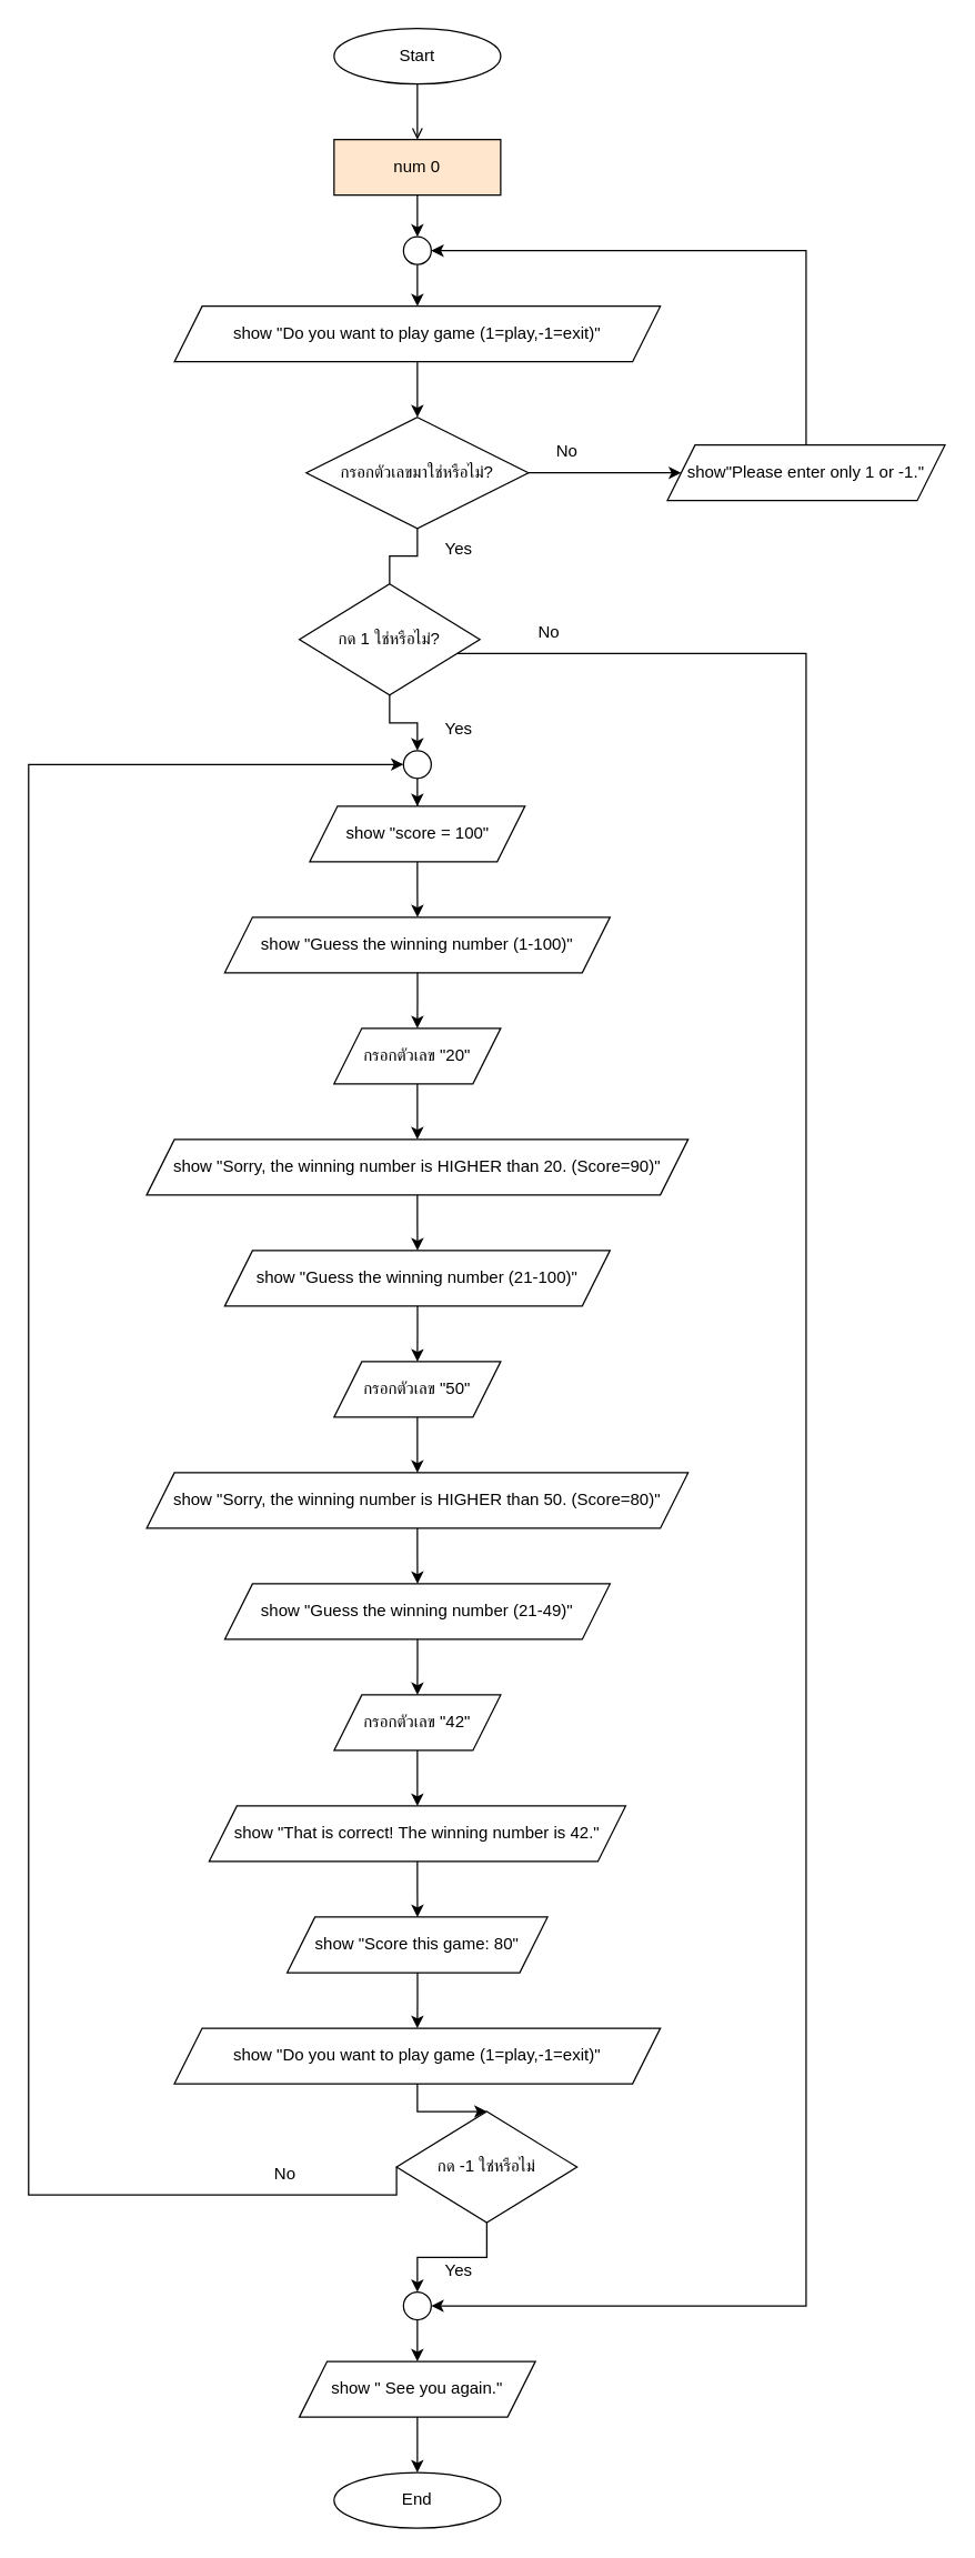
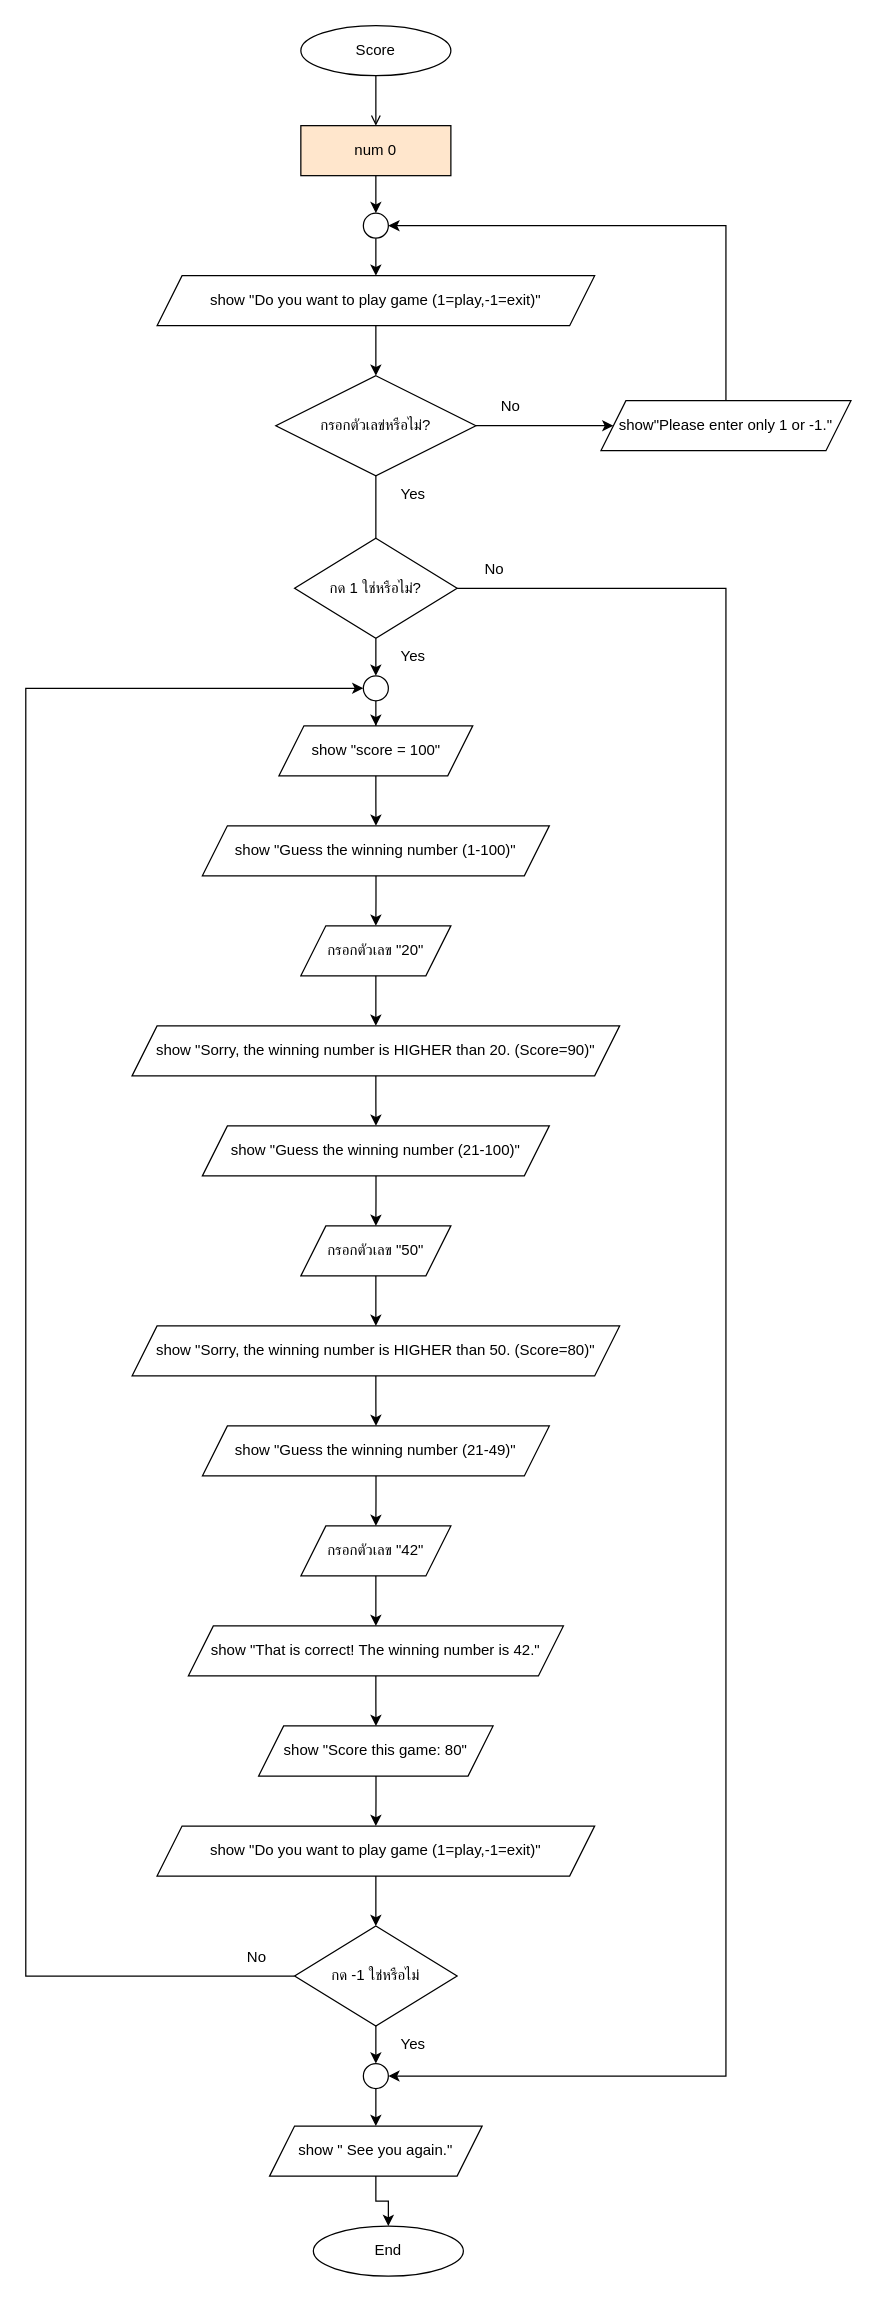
- <mxCell id="3" value="Start" style="ellipse;whiteSpace=wrap;html=1;" parent="1" vertex="1"><mxGeometry x="240" width="120" height="40" as="geometry" y="20" /></mxCell>
+ <mxCell id="3" value="Score" style="ellipse;whiteSpace=wrap;html=1;" parent="1" vertex="1"><mxGeometry x="240" width="120" height="40" as="geometry" y="20" /></mxCell>
- <mxCell id="47" value="กรอกตัวเลขมาใช่หรือไม่?" style="rhombus;whiteSpace=wrap;html=1;" parent="1" vertex="1"><mxGeometry x="220" y="300" width="160" height="80" as="geometry" /></mxCell>
+ <mxCell id="47" value="กรอกตัวเลข่หรือไม่?" style="rhombus;whiteSpace=wrap;html=1;" parent="1" vertex="1"><mxGeometry x="220" y="300" width="160" height="80" as="geometry" /></mxCell>
- <mxCell id="8" value="กด 1 ใช่หรือไม่?" style="rhombus;whiteSpace=wrap;html=1;" parent="1" vertex="1"><mxGeometry x="215" y="420" width="130" height="80" as="geometry" /></mxCell>
+ <mxCell id="8" value="กด 1 ใช่หรือไม่?" style="rhombus;whiteSpace=wrap;html=1;" parent="1" vertex="1"><mxGeometry x="235" y="430" width="130" height="80" as="geometry" /></mxCell>
- <mxCell id="40" value="กด -1 ใช่หรือไม่" style="rhombus;whiteSpace=wrap;html=1;" parent="1" vertex="1"><mxGeometry x="285" y="1520" width="130" height="80" as="geometry" /></mxCell>
+ <mxCell id="40" value="กด -1 ใช่หรือไม่" style="rhombus;whiteSpace=wrap;html=1;" parent="1" vertex="1"><mxGeometry x="235" y="1540" width="130" height="80" as="geometry" /></mxCell>
- <mxCell id="13" value="End" style="ellipse;whiteSpace=wrap;html=1;" parent="1" vertex="1"><mxGeometry x="240" y="1780" width="120" height="40" as="geometry" /></mxCell>
+ <mxCell id="13" value="End" style="ellipse;whiteSpace=wrap;html=1;" parent="1" vertex="1"><mxGeometry x="250" y="1780" width="120" height="40" as="geometry" /></mxCell>
